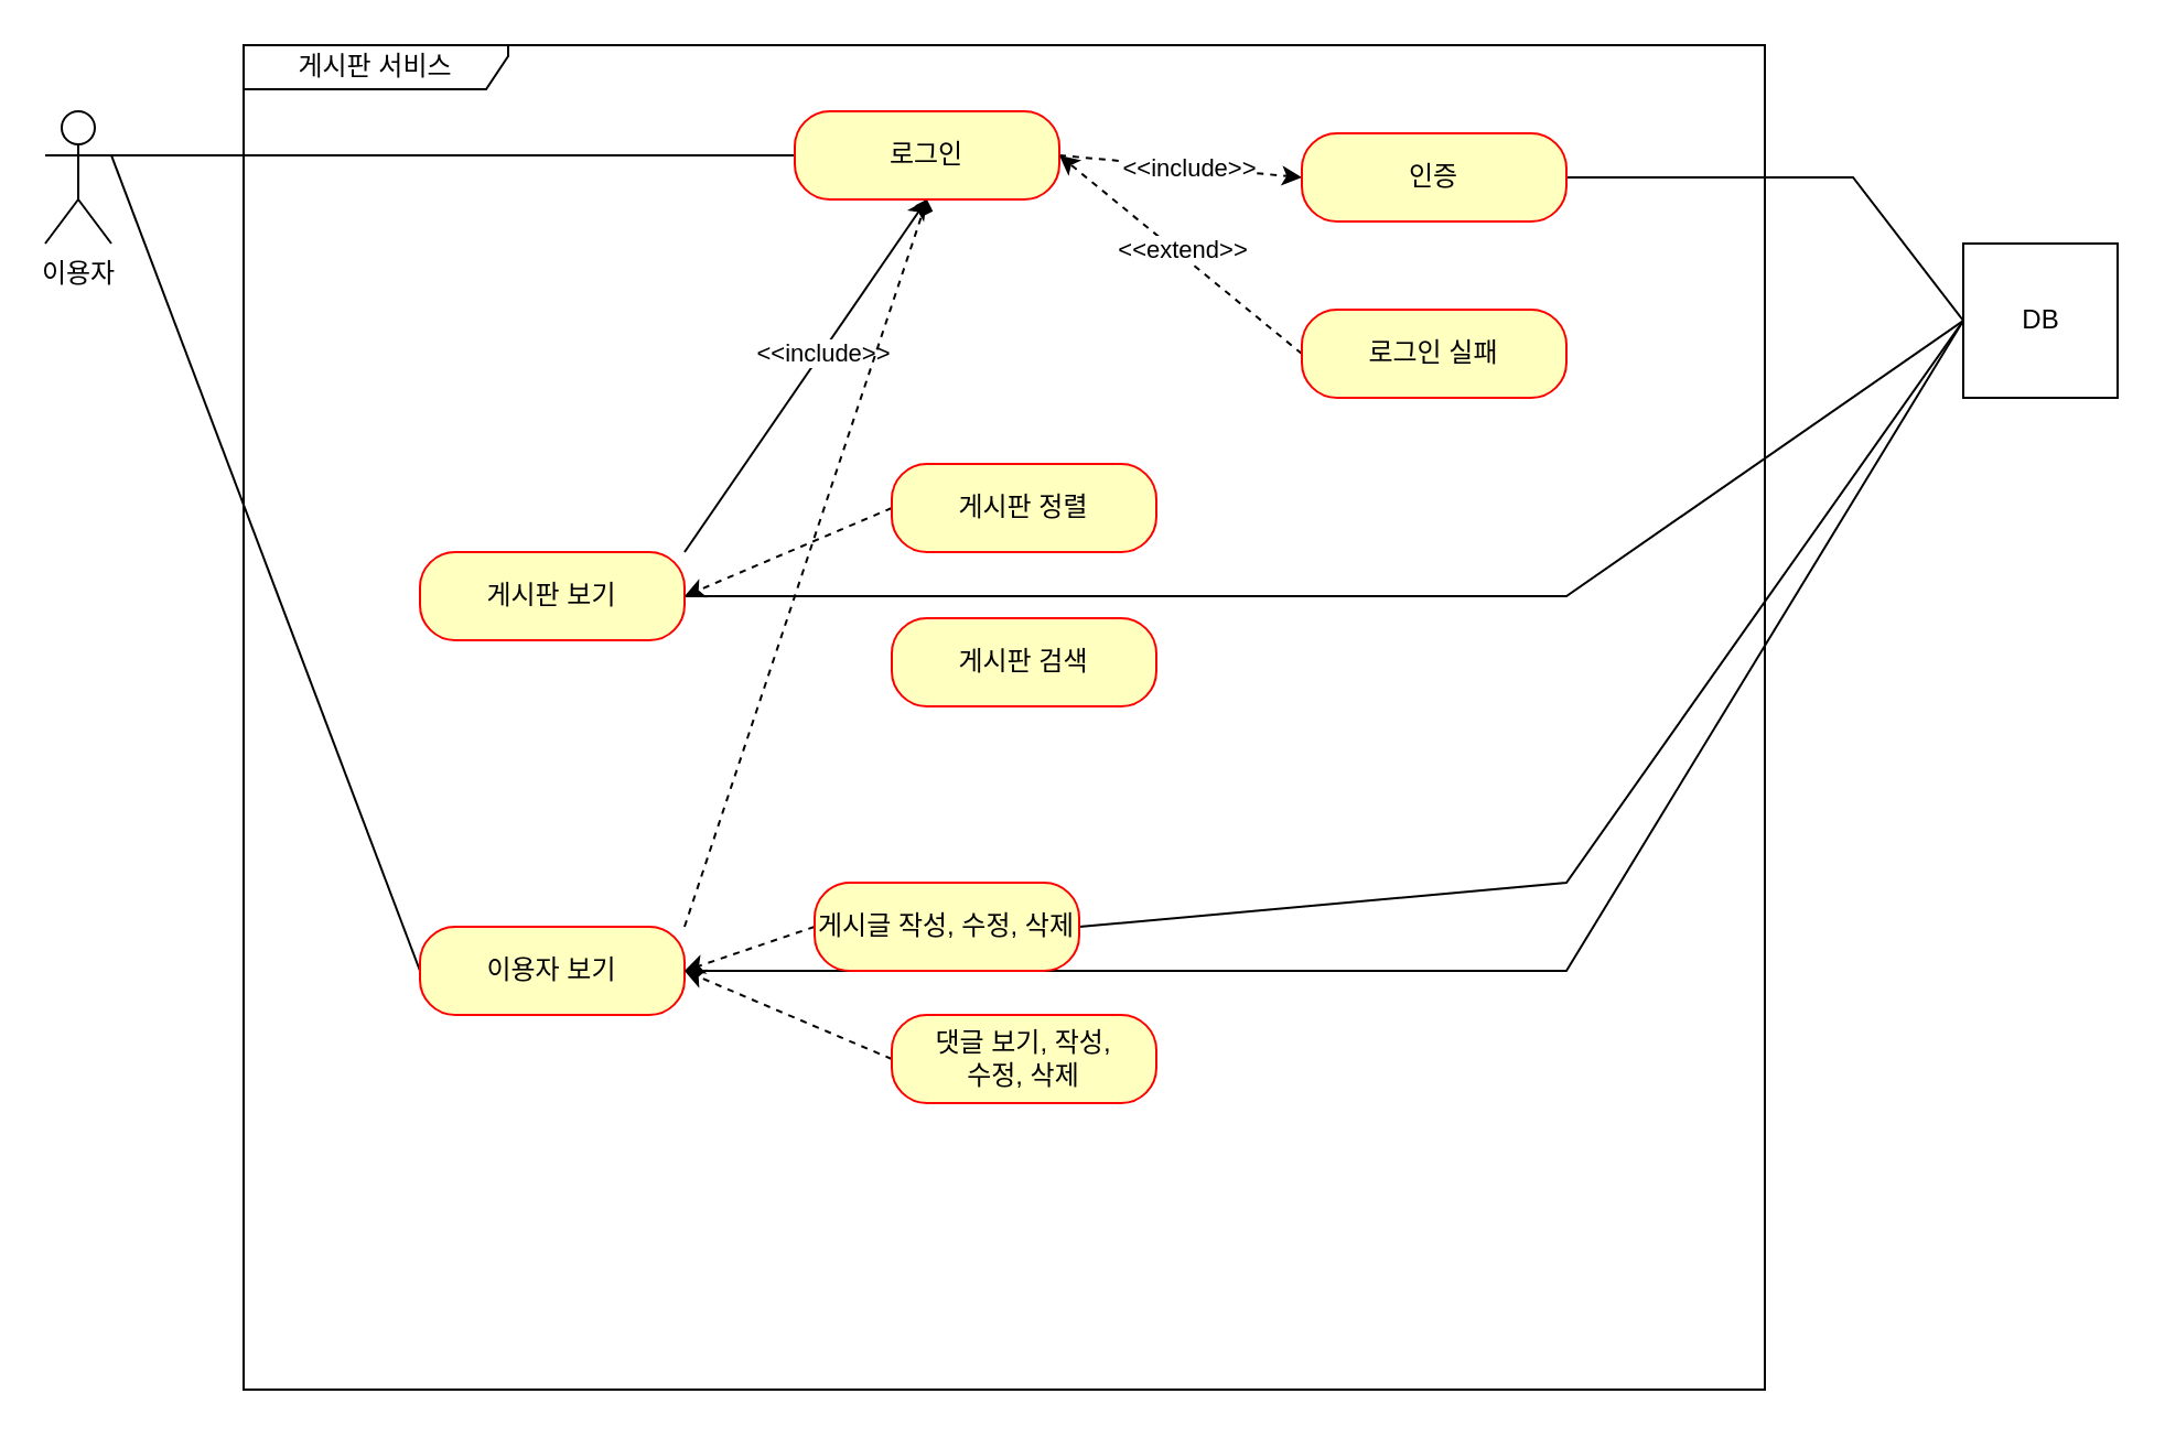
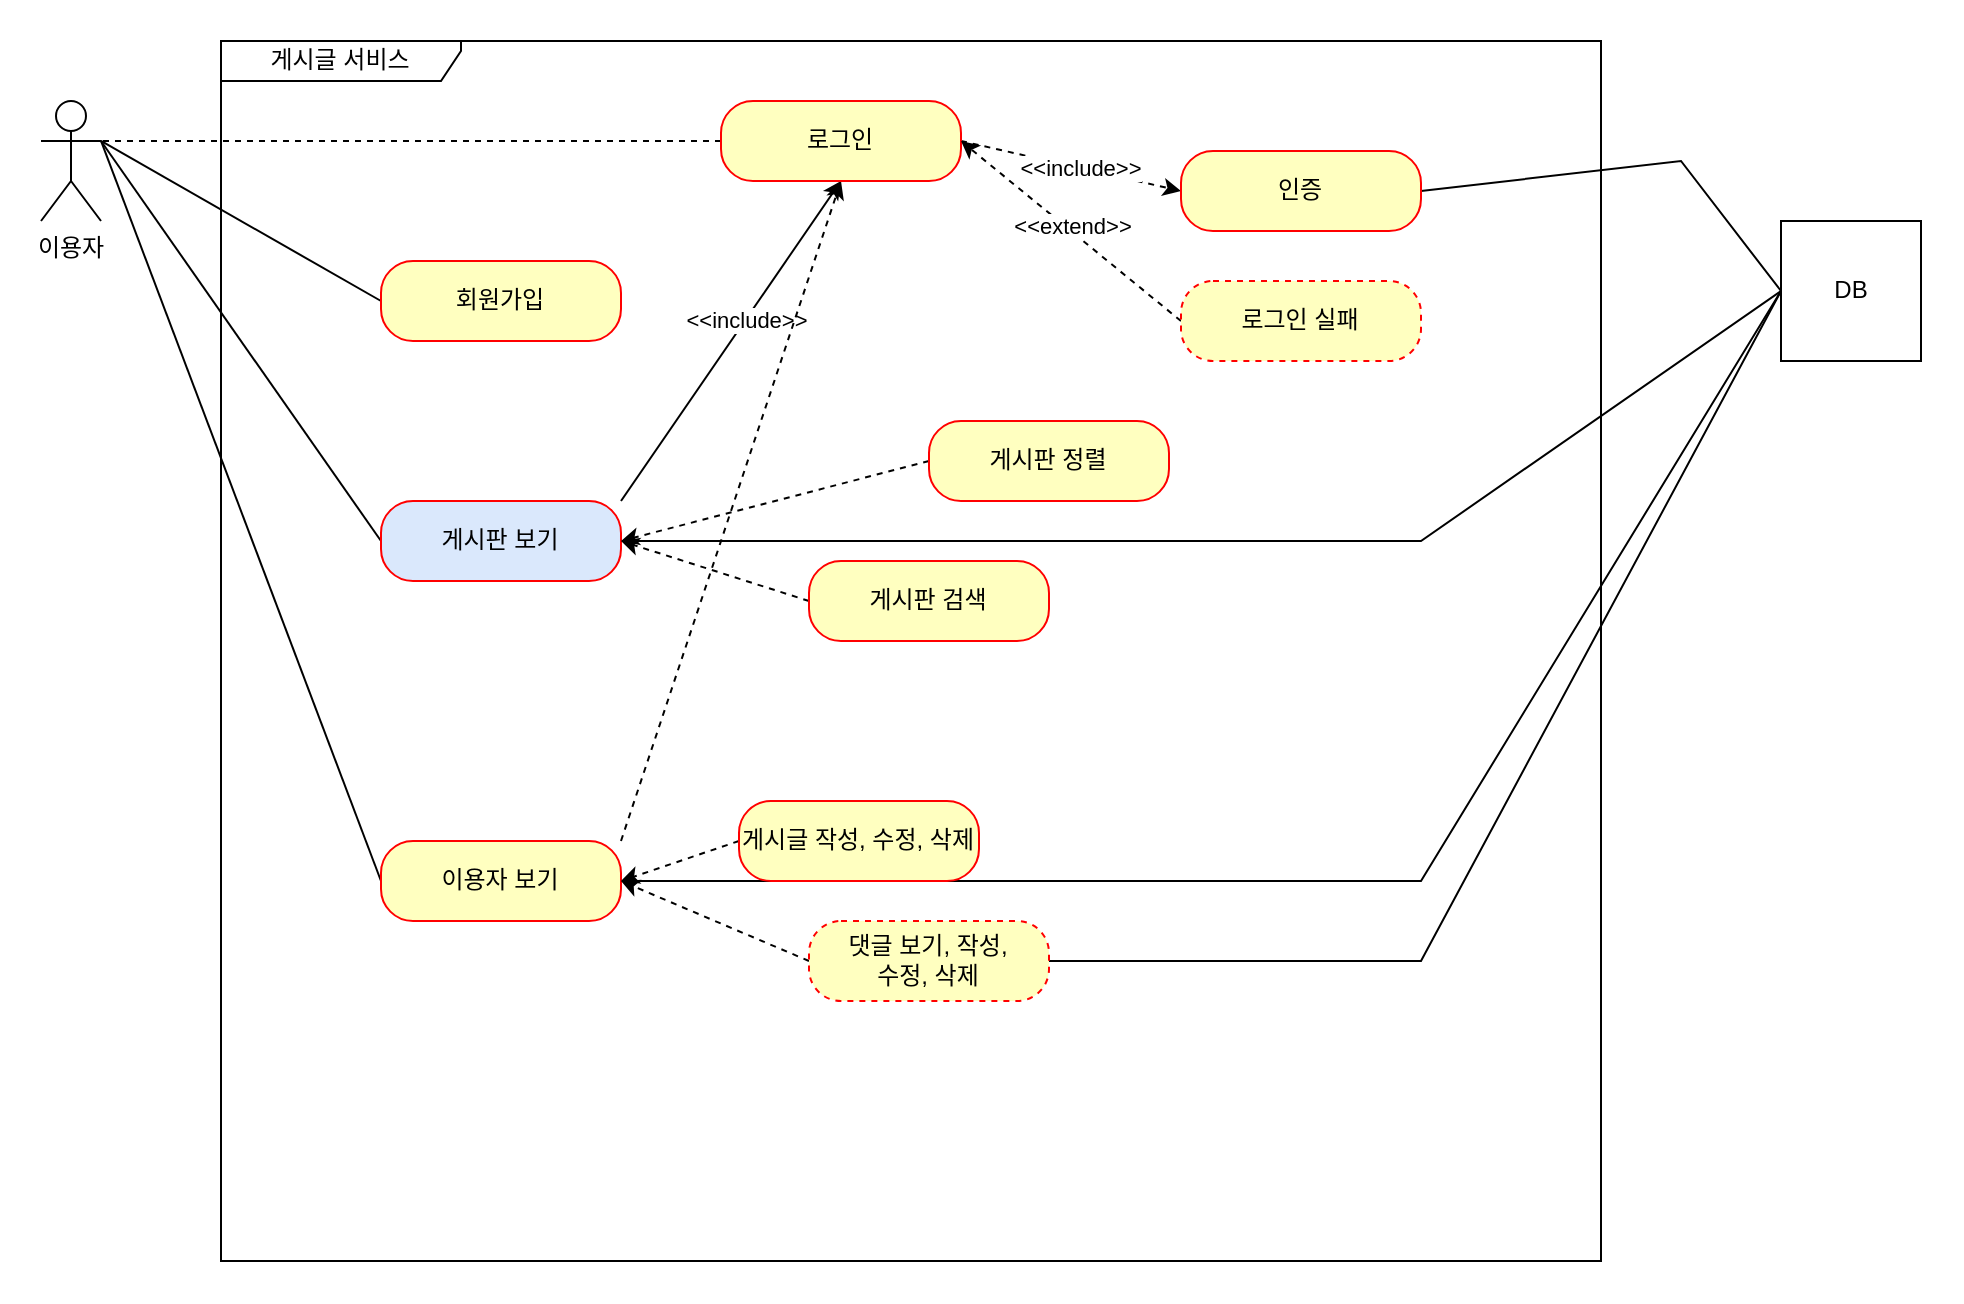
- <mxCell id="2" value="게시판 서비스" style="shape=umlFrame;whiteSpace=wrap;html=1;width=120;height=20;" vertex="1" parent="1"><mxGeometry x="110" y="20" width="690" height="610" as="geometry" /></mxCell>
+ <mxCell id="2" value="게시글 서비스" style="shape=umlFrame;whiteSpace=wrap;html=1;width=120;height=20;" vertex="1" parent="1"><mxGeometry x="110" y="20" width="690" height="610" as="geometry" /></mxCell>
- <mxCell id="15" style="rounded=0;orthogonalLoop=1;jettySize=auto;html=1;exitX=0;exitY=0.5;exitDx=0;exitDy=0;entryX=1;entryY=0.333;entryDx=0;entryDy=0;entryPerimeter=0;endArrow=none;endFill=0;strokeColor=default;" edge="1" parent="1" source="18" target="3"><mxGeometry relative="1" as="geometry" /></mxCell>
+ <mxCell id="15" style="rounded=0;orthogonalLoop=1;jettySize=auto;html=1;exitX=0;exitY=0.5;exitDx=0;exitDy=0;entryX=1;entryY=0.333;entryDx=0;entryDy=0;entryPerimeter=0;endArrow=none;endFill=0;strokeColor=default;dashed=1;" edge="1" parent="1" source="18" target="3"><mxGeometry relative="1" as="geometry" /></mxCell>
- <mxCell id="20" value="인증" style="rounded=1;whiteSpace=wrap;html=1;arcSize=40;fontColor=#000000;fillColor=#ffffc0;strokeColor=#ff0000;" vertex="1" parent="1"><mxGeometry x="590" y="60" width="120" height="40" as="geometry" /></mxCell>
+ <mxCell id="20" value="인증" style="rounded=1;whiteSpace=wrap;html=1;arcSize=40;fontColor=#000000;fillColor=#ffffc0;strokeColor=#ff0000;" vertex="1" parent="1"><mxGeometry x="590" y="75" width="120" height="40" as="geometry" /></mxCell>
+ <mxCell id="4" style="rounded=0;orthogonalLoop=1;jettySize=auto;html=1;exitX=0;exitY=0.5;exitDx=0;exitDy=0;entryX=1;entryY=0.333;entryDx=0;entryDy=0;entryPerimeter=0;strokeColor=default;endArrow=none;endFill=0;" edge="1" parent="1" source="5" target="3"><mxGeometry relative="1" as="geometry" /></mxCell>
+ <mxCell id="5" value="회원가입" style="rounded=1;whiteSpace=wrap;html=1;arcSize=40;fontColor=#000000;fillColor=#ffffc0;strokeColor=#ff0000;" vertex="1" parent="1"><mxGeometry x="190" y="130" width="120" height="40" as="geometry" /></mxCell>
- <mxCell id="23" value="로그인 실패" style="rounded=1;whiteSpace=wrap;html=1;arcSize=40;fontColor=#000000;fillColor=#ffffc0;strokeColor=#ff0000;" vertex="1" parent="1"><mxGeometry x="590" y="140" width="120" height="40" as="geometry" /></mxCell>
+ <mxCell id="23" value="로그인 실패" style="rounded=1;whiteSpace=wrap;html=1;arcSize=40;fontColor=#000000;fillColor=#ffffc0;strokeColor=#ff0000;dashed=1;" vertex="1" parent="1"><mxGeometry x="590" y="140" width="120" height="40" as="geometry" /></mxCell>
+ <mxCell id="6" style="rounded=0;orthogonalLoop=1;jettySize=auto;html=1;exitX=0;exitY=0.5;exitDx=0;exitDy=0;entryX=1;entryY=0.333;entryDx=0;entryDy=0;entryPerimeter=0;endArrow=none;endFill=0;strokeColor=default;" edge="1" parent="1" source="10" target="3"><mxGeometry relative="1" as="geometry" /></mxCell>
- <mxCell id="25" value="게시판 정렬" style="rounded=1;whiteSpace=wrap;html=1;arcSize=40;fontColor=#000000;fillColor=#ffffc0;strokeColor=#ff0000;" vertex="1" parent="1"><mxGeometry x="404" y="210" width="120" height="40" as="geometry" /></mxCell>
+ <mxCell id="25" value="게시판 정렬" style="rounded=1;whiteSpace=wrap;html=1;arcSize=40;fontColor=#000000;fillColor=#ffffc0;strokeColor=#ff0000;" vertex="1" parent="1"><mxGeometry x="464" y="210" width="120" height="40" as="geometry" /></mxCell>
- <mxCell id="12" style="edgeStyle=none;rounded=0;orthogonalLoop=1;jettySize=auto;html=1;exitX=1;exitY=0;exitDx=0;exitDy=0;dashed=1;endArrow=diamond;endFill=1;strokeColor=default;entryX=0.5;entryY=1;entryDx=0;entryDy=0;" edge="1" parent="1" source="14" target="18"><mxGeometry relative="1" as="geometry"><mxPoint x="420" y="100" as="targetPoint" /></mxGeometry></mxCell>
+ <mxCell id="12" style="edgeStyle=none;rounded=0;orthogonalLoop=1;jettySize=auto;html=1;exitX=1;exitY=0;exitDx=0;exitDy=0;dashed=1;endArrow=classic;endFill=1;strokeColor=default;entryX=0.5;entryY=1;entryDx=0;entryDy=0;" edge="1" parent="1" source="14" target="18"><mxGeometry relative="1" as="geometry"><mxPoint x="420" y="100" as="targetPoint" /></mxGeometry></mxCell>
- <mxCell id="10" value="게시판 보기" style="rounded=1;whiteSpace=wrap;html=1;arcSize=40;fontColor=#000000;fillColor=#ffffc0;strokeColor=#ff0000;" vertex="1" parent="1"><mxGeometry x="190" y="250" width="120" height="40" as="geometry" /></mxCell>
+ <mxCell id="10" value="게시판 보기" style="rounded=1;whiteSpace=wrap;html=1;arcSize=40;fontColor=#000000;fillColor=#dae8fc;strokeColor=#ff0000;" vertex="1" parent="1"><mxGeometry x="190" y="250" width="120" height="40" as="geometry" /></mxCell>
+ <mxCell id="26" style="edgeStyle=none;rounded=0;orthogonalLoop=1;jettySize=auto;html=1;exitX=0;exitY=0.5;exitDx=0;exitDy=0;dashed=1;endArrow=classic;endFill=1;strokeColor=default;entryX=1;entryY=0.5;entryDx=0;entryDy=0;" edge="1" parent="1" source="27" target="10"><mxGeometry relative="1" as="geometry"><mxPoint x="310" y="230" as="targetPoint" /></mxGeometry></mxCell>
- <mxCell id="29" style="edgeStyle=none;rounded=0;orthogonalLoop=1;jettySize=auto;html=1;exitX=1;exitY=0.5;exitDx=0;exitDy=0;endArrow=none;endFill=0;strokeColor=default;entryX=0;entryY=0.5;entryDx=0;entryDy=0;" edge="1" parent="1" source="30" target="34"><mxGeometry relative="1" as="geometry"><mxPoint x="890" y="150" as="targetPoint" /><Array as="points"><mxPoint x="710" y="400" /></Array></mxGeometry></mxCell>
+ <mxCell id="32" style="edgeStyle=none;rounded=0;orthogonalLoop=1;jettySize=auto;html=1;exitX=1;exitY=0.5;exitDx=0;exitDy=0;entryX=0;entryY=0.5;entryDx=0;entryDy=0;endArrow=none;endFill=0;strokeColor=default;" edge="1" parent="1" source="33" target="34"><mxGeometry relative="1" as="geometry"><Array as="points"><mxPoint x="710" y="480" /></Array></mxGeometry></mxCell>
- <mxCell id="33" value="댓글 보기, 작성, &lt;br&gt;수정, 삭제" style="rounded=1;whiteSpace=wrap;html=1;arcSize=40;fontColor=#000000;fillColor=#ffffc0;strokeColor=#ff0000;" vertex="1" parent="1"><mxGeometry x="404" y="460" width="120" height="40" as="geometry" /></mxCell>
+ <mxCell id="33" value="댓글 보기, 작성, &lt;br&gt;수정, 삭제" style="rounded=1;whiteSpace=wrap;html=1;arcSize=40;fontColor=#000000;fillColor=#ffffc0;strokeColor=#ff0000;dashed=1;" vertex="1" parent="1"><mxGeometry x="404" y="460" width="120" height="40" as="geometry" /></mxCell>
